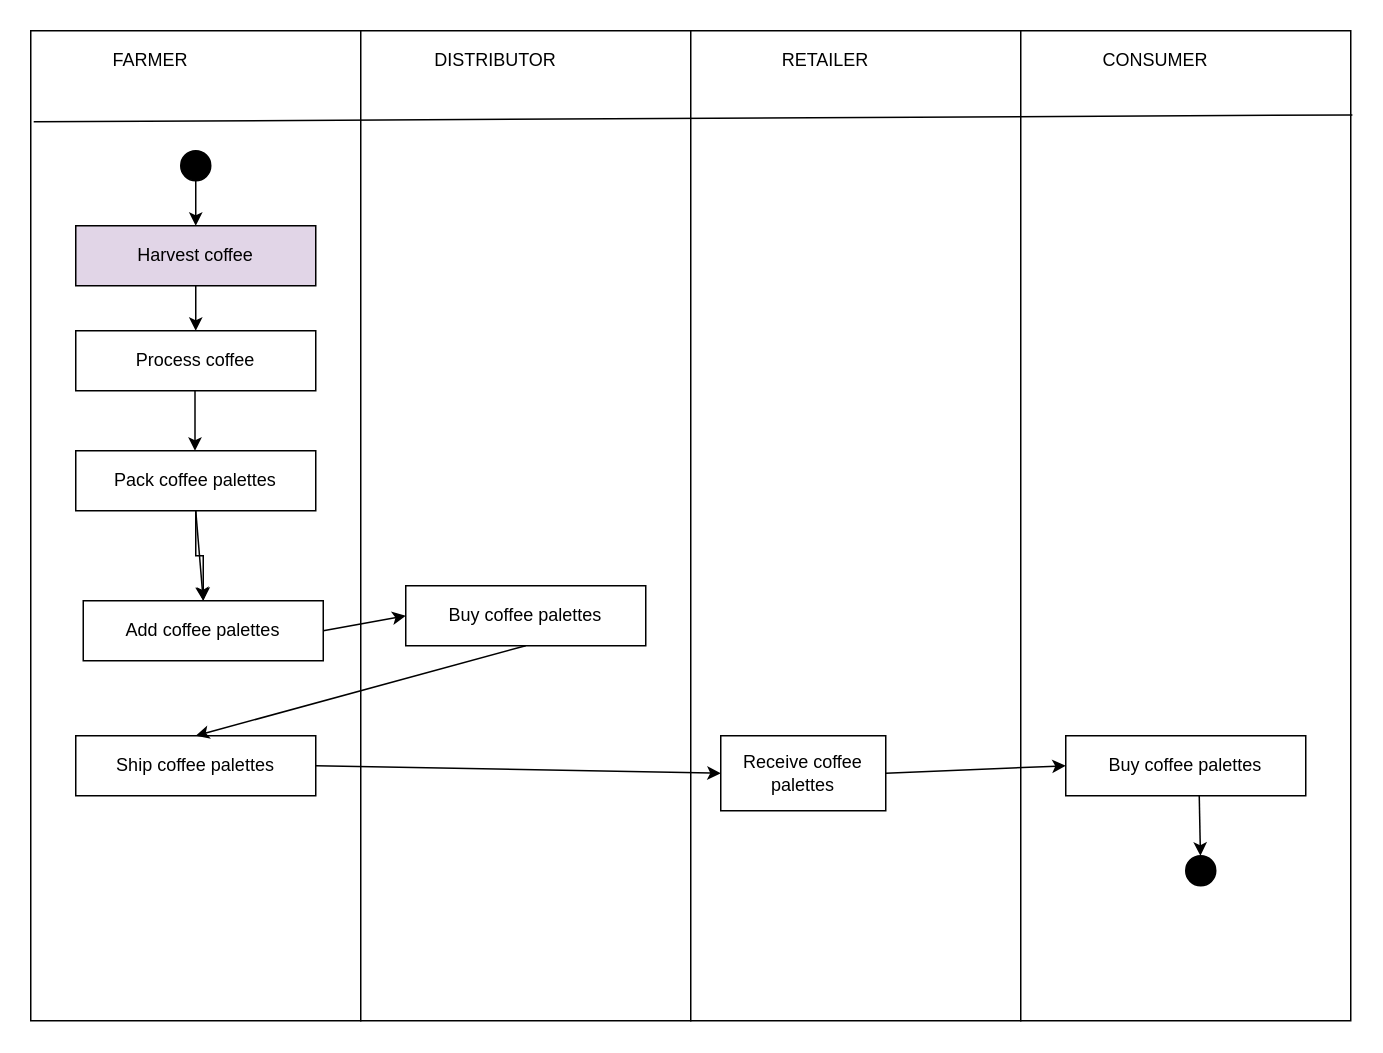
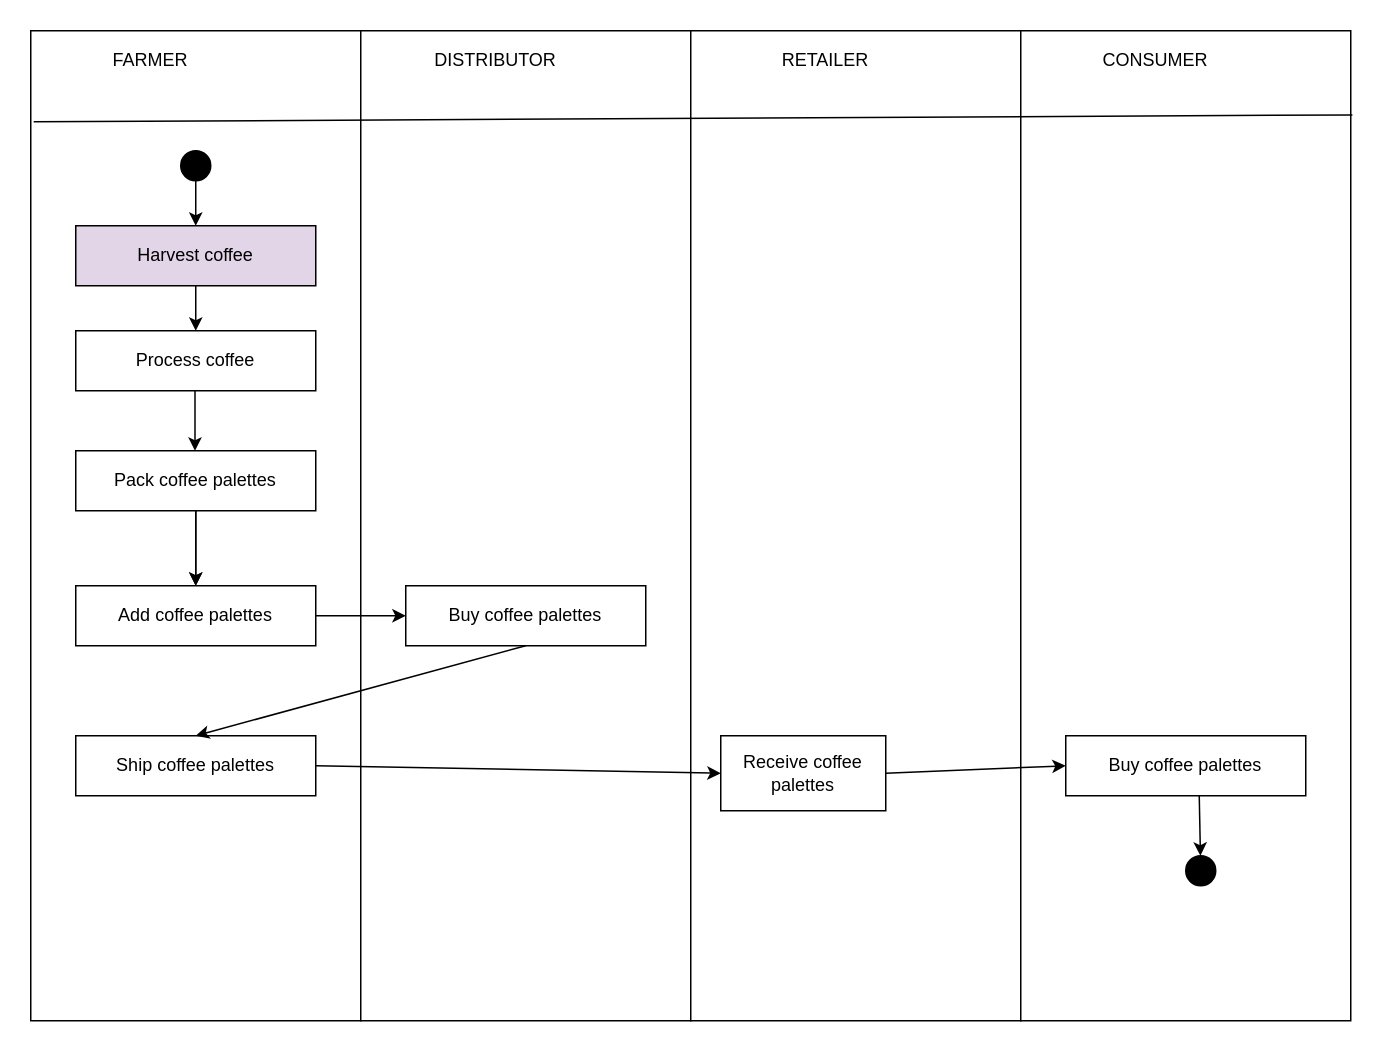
- <mxCell id="15" value="Add coffee palettes" style="rounded=0;whiteSpace=wrap;html=1;" parent="1" vertex="1"><mxGeometry x="55" y="400" width="160" height="40" as="geometry" /></mxCell>
+ <mxCell id="15" value="Add coffee palettes" style="rounded=0;whiteSpace=wrap;html=1;" parent="1" vertex="1"><mxGeometry x="50" y="390" width="160" height="40" as="geometry" /></mxCell>
